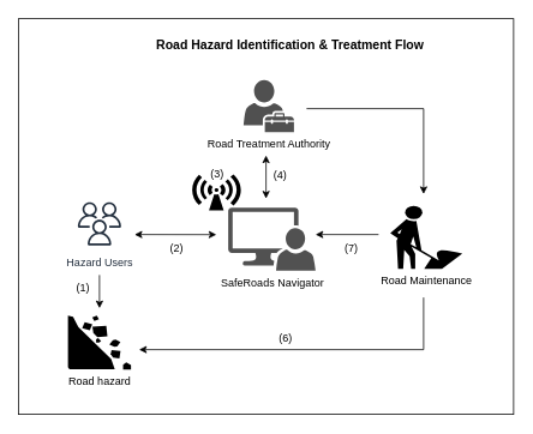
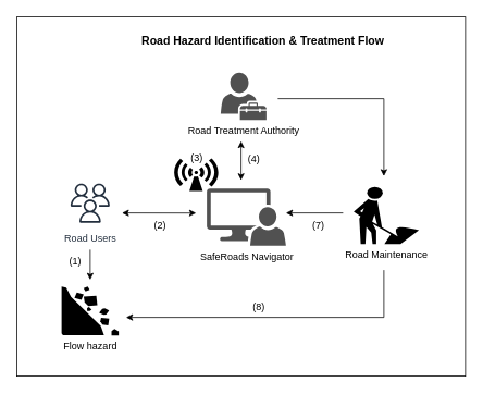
- <mxCell id="9" value="Hazard Users" style="sketch=0;outlineConnect=0;fontColor=#232F3E;gradientColor=none;strokeColor=#232F3E;fillColor=#ffffff;dashed=0;verticalLabelPosition=bottom;verticalAlign=top;align=center;html=1;fontSize=12;fontStyle=0;aspect=fixed;shape=mxgraph.aws4.resourceIcon;resIcon=mxgraph.aws4.users;" parent="1" vertex="1"><mxGeometry x="80" y="218" width="60" height="60" as="geometry" /></mxCell>
+ <mxCell id="9" value="Road Users" style="sketch=0;outlineConnect=0;fontColor=#232F3E;gradientColor=none;strokeColor=#232F3E;fillColor=#ffffff;dashed=0;verticalLabelPosition=bottom;verticalAlign=top;align=center;html=1;fontSize=12;fontStyle=0;aspect=fixed;shape=mxgraph.aws4.resourceIcon;resIcon=mxgraph.aws4.users;" parent="1" vertex="1"><mxGeometry x="80" y="218" width="60" height="60" as="geometry" /></mxCell>
- <mxCell id="15" value="&lt;font style=&quot;font-size: 12px;&quot;&gt;(6)&lt;/font&gt;" style="text;html=1;align=center;verticalAlign=middle;whiteSpace=wrap;rounded=0;" parent="1" vertex="1"><mxGeometry x="287" y="361" width="60" height="30" as="geometry" /></mxCell>
+ <mxCell id="15" value="&lt;font style=&quot;font-size: 12px;&quot;&gt;(8)&lt;/font&gt;" style="text;html=1;align=center;verticalAlign=middle;whiteSpace=wrap;rounded=0;" parent="1" vertex="1"><mxGeometry x="287" y="361" width="60" height="30" as="geometry" /></mxCell>
- <mxCell id="3" value="Road hazard" style="shape=mxgraph.signs.safety.falling_rocks;html=1;pointerEvents=1;fillColor=#000000;strokeColor=none;verticalLabelPosition=bottom;verticalAlign=top;align=center;" parent="1" vertex="1"><mxGeometry x="75" y="350" width="70" height="60" as="geometry" /></mxCell>
+ <mxCell id="3" value="Flow hazard" style="shape=mxgraph.signs.safety.falling_rocks;html=1;pointerEvents=1;fillColor=#000000;strokeColor=none;verticalLabelPosition=bottom;verticalAlign=top;align=center;" parent="1" vertex="1"><mxGeometry x="75" y="350" width="70" height="60" as="geometry" /></mxCell>
